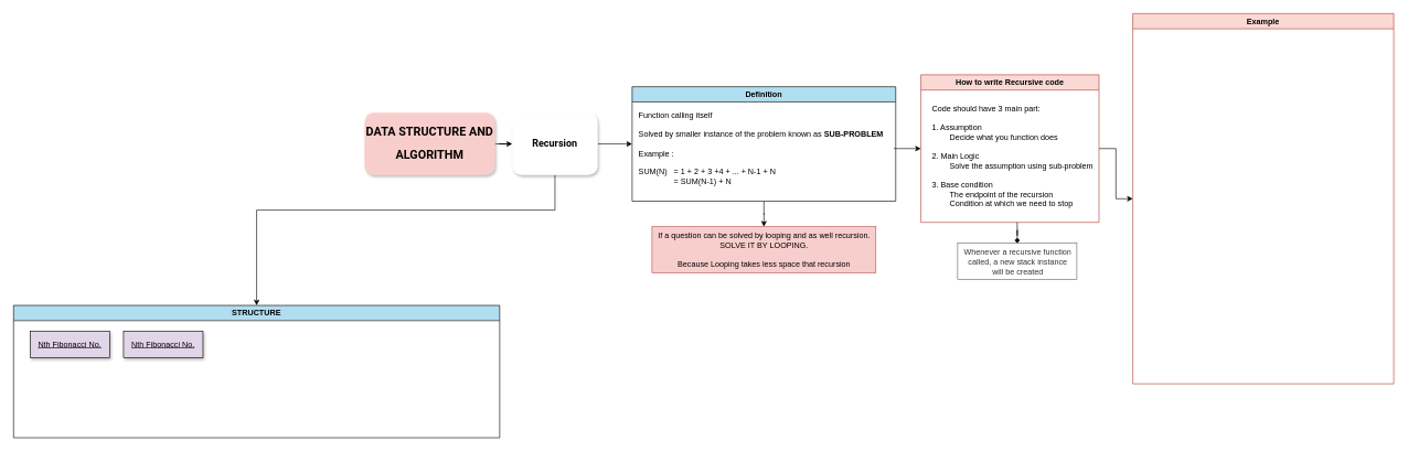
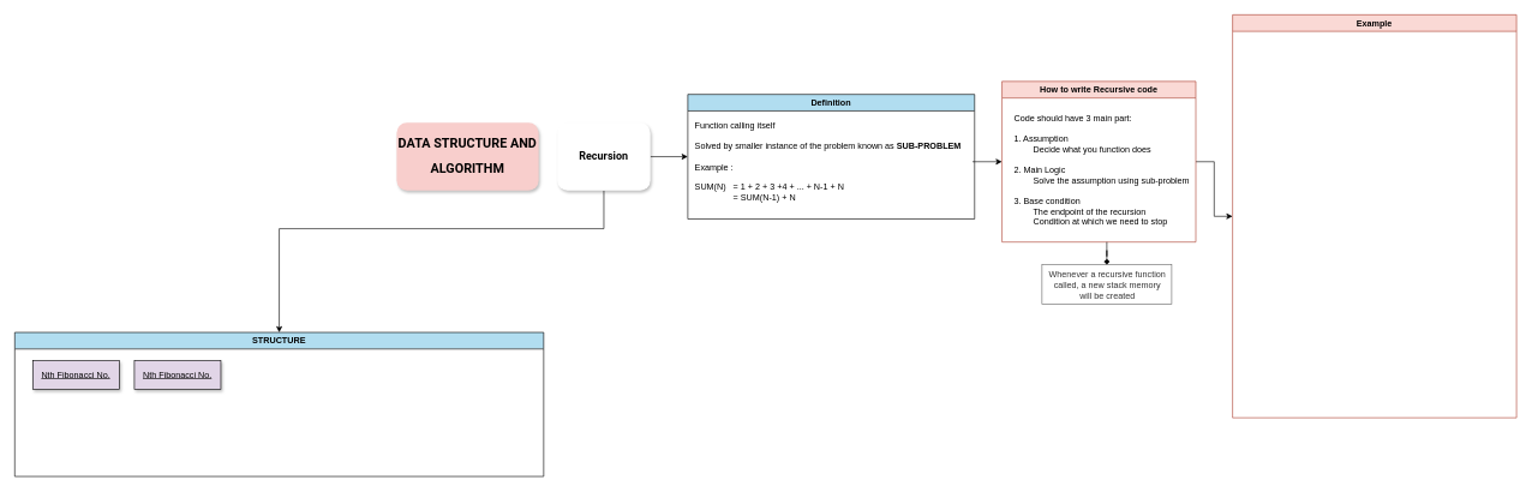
- <mxCell id="5" style="edgeStyle=orthogonalEdgeStyle;rounded=0;orthogonalLoop=1;jettySize=auto;html=1;" edge="1" parent="1" source="6" target="4"><mxGeometry relative="1" as="geometry" /></mxCell>
- <mxCell id="7" style="edgeStyle=orthogonalEdgeStyle;rounded=0;orthogonalLoop=1;jettySize=auto;html=1;" edge="1" parent="1" source="8" target="22"><mxGeometry relative="1" as="geometry" /></mxCell>
- <mxCell id="22" value="If a question can be solved by looping and as well recursion.&lt;br&gt;SOLVE IT BY LOOPING.&lt;br&gt;&lt;br&gt;Because Looping takes less space that recursion" style="text;html=1;align=center;verticalAlign=middle;resizable=0;points=[];autosize=1;strokeColor=#b85450;fillColor=#f8cecc;" vertex="1" parent="1"><mxGeometry x="984" y="342" width="338" height="70" as="geometry" /></mxCell>
- <mxCell id="17" value="Whenever a recursive function &lt;br&gt;called, a new stack instance &lt;br&gt;will be created" style="text;html=1;align=center;verticalAlign=middle;resizable=0;points=[];autosize=1;strokeColor=#666666;fillColor=none;fontColor=#333333;" vertex="1" parent="1"><mxGeometry x="1445.5" y="367" width="180" height="55" as="geometry" /></mxCell>
+ <mxCell id="17" value="Whenever a recursive function &lt;br&gt;called, a new stack memory &lt;br&gt;will be created" style="text;html=1;align=center;verticalAlign=middle;resizable=0;points=[];autosize=1;strokeColor=#666666;fillColor=none;fontColor=#333333;" vertex="1" parent="1"><mxGeometry x="1445.5" y="367" width="180" height="55" as="geometry" /></mxCell>
